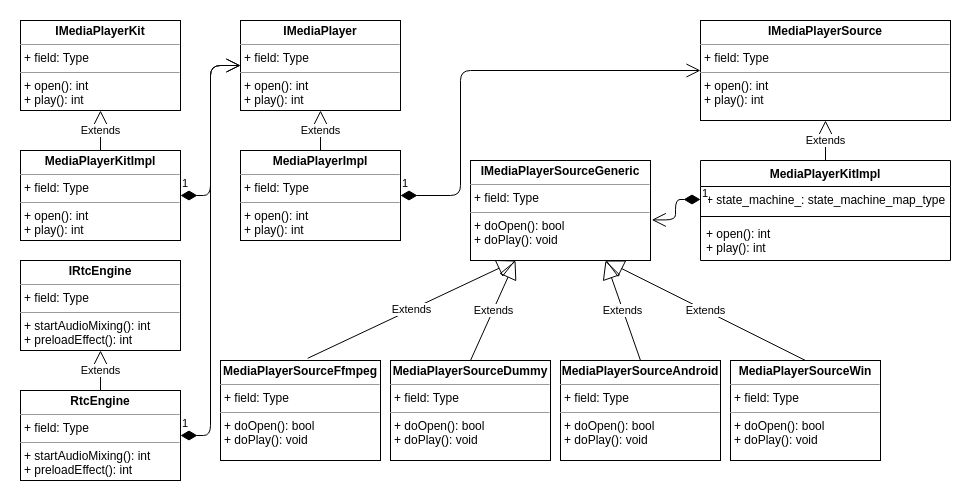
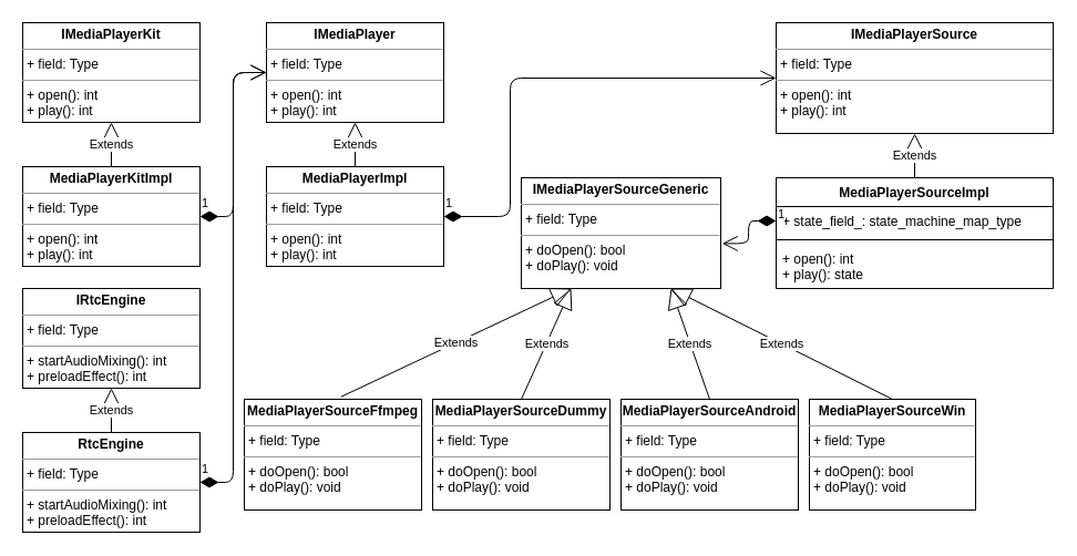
- <mxCell id="3" value="MediaPlayerKitImpl" style="swimlane;fontStyle=1;align=center;verticalAlign=top;childLayout=stackLayout;horizontal=1;startSize=26;horizontalStack=0;resizeParent=1;resizeParentMax=0;resizeLast=0;collapsible=1;marginBottom=0;" vertex="1" parent="1"><mxGeometry x="700" y="160" width="250" height="100" as="geometry" /></mxCell>
+ <mxCell id="3" value="MediaPlayerSourceImpl" style="swimlane;fontStyle=1;align=center;verticalAlign=top;childLayout=stackLayout;horizontal=1;startSize=26;horizontalStack=0;resizeParent=1;resizeParentMax=0;resizeLast=0;collapsible=1;marginBottom=0;" vertex="1" parent="1"><mxGeometry x="700" y="160" width="250" height="100" as="geometry" /></mxCell>
- <mxCell id="4" value="+ state_machine_: state_machine_map_type" style="text;strokeColor=none;fillColor=none;align=left;verticalAlign=top;spacingLeft=4;spacingRight=4;overflow=hidden;rotatable=0;points=[[0,0.5],[1,0.5]];portConstraint=eastwest;" vertex="1" parent="3"><mxGeometry y="26" width="250" height="26" as="geometry" /></mxCell>
+ <mxCell id="4" value="+ state_field_: state_machine_map_type" style="text;strokeColor=none;fillColor=none;align=left;verticalAlign=top;spacingLeft=4;spacingRight=4;overflow=hidden;rotatable=0;points=[[0,0.5],[1,0.5]];portConstraint=eastwest;" vertex="1" parent="3"><mxGeometry y="26" width="250" height="26" as="geometry" /></mxCell>
- <mxCell id="6" value="+ open(): int&#10;+ play(): int" style="text;strokeColor=none;fillColor=none;align=left;verticalAlign=top;spacingLeft=4;spacingRight=4;overflow=hidden;rotatable=0;points=[[0,0.5],[1,0.5]];portConstraint=eastwest;" vertex="1" parent="3"><mxGeometry y="60" width="250" height="40" as="geometry" /></mxCell>
+ <mxCell id="6" value="+ open(): int&#10;+ play(): state" style="text;strokeColor=none;fillColor=none;align=left;verticalAlign=top;spacingLeft=4;spacingRight=4;overflow=hidden;rotatable=0;points=[[0,0.5],[1,0.5]];portConstraint=eastwest;" vertex="1" parent="3"><mxGeometry y="60" width="250" height="40" as="geometry" /></mxCell>
